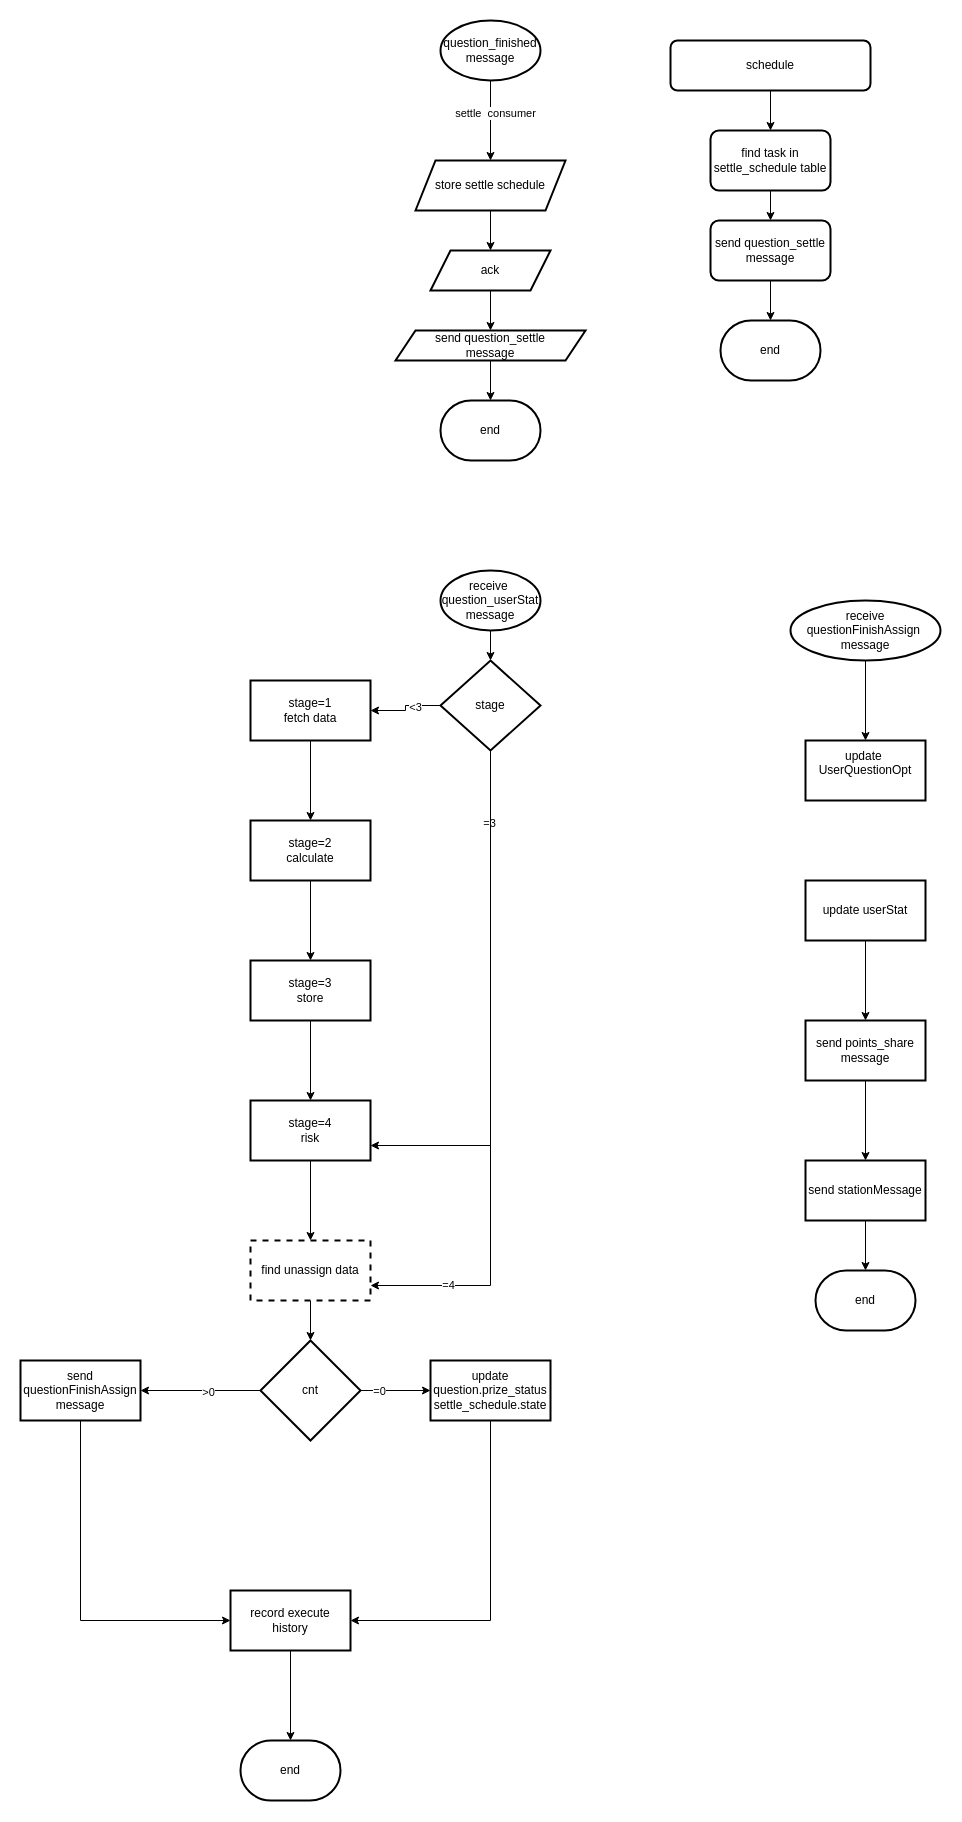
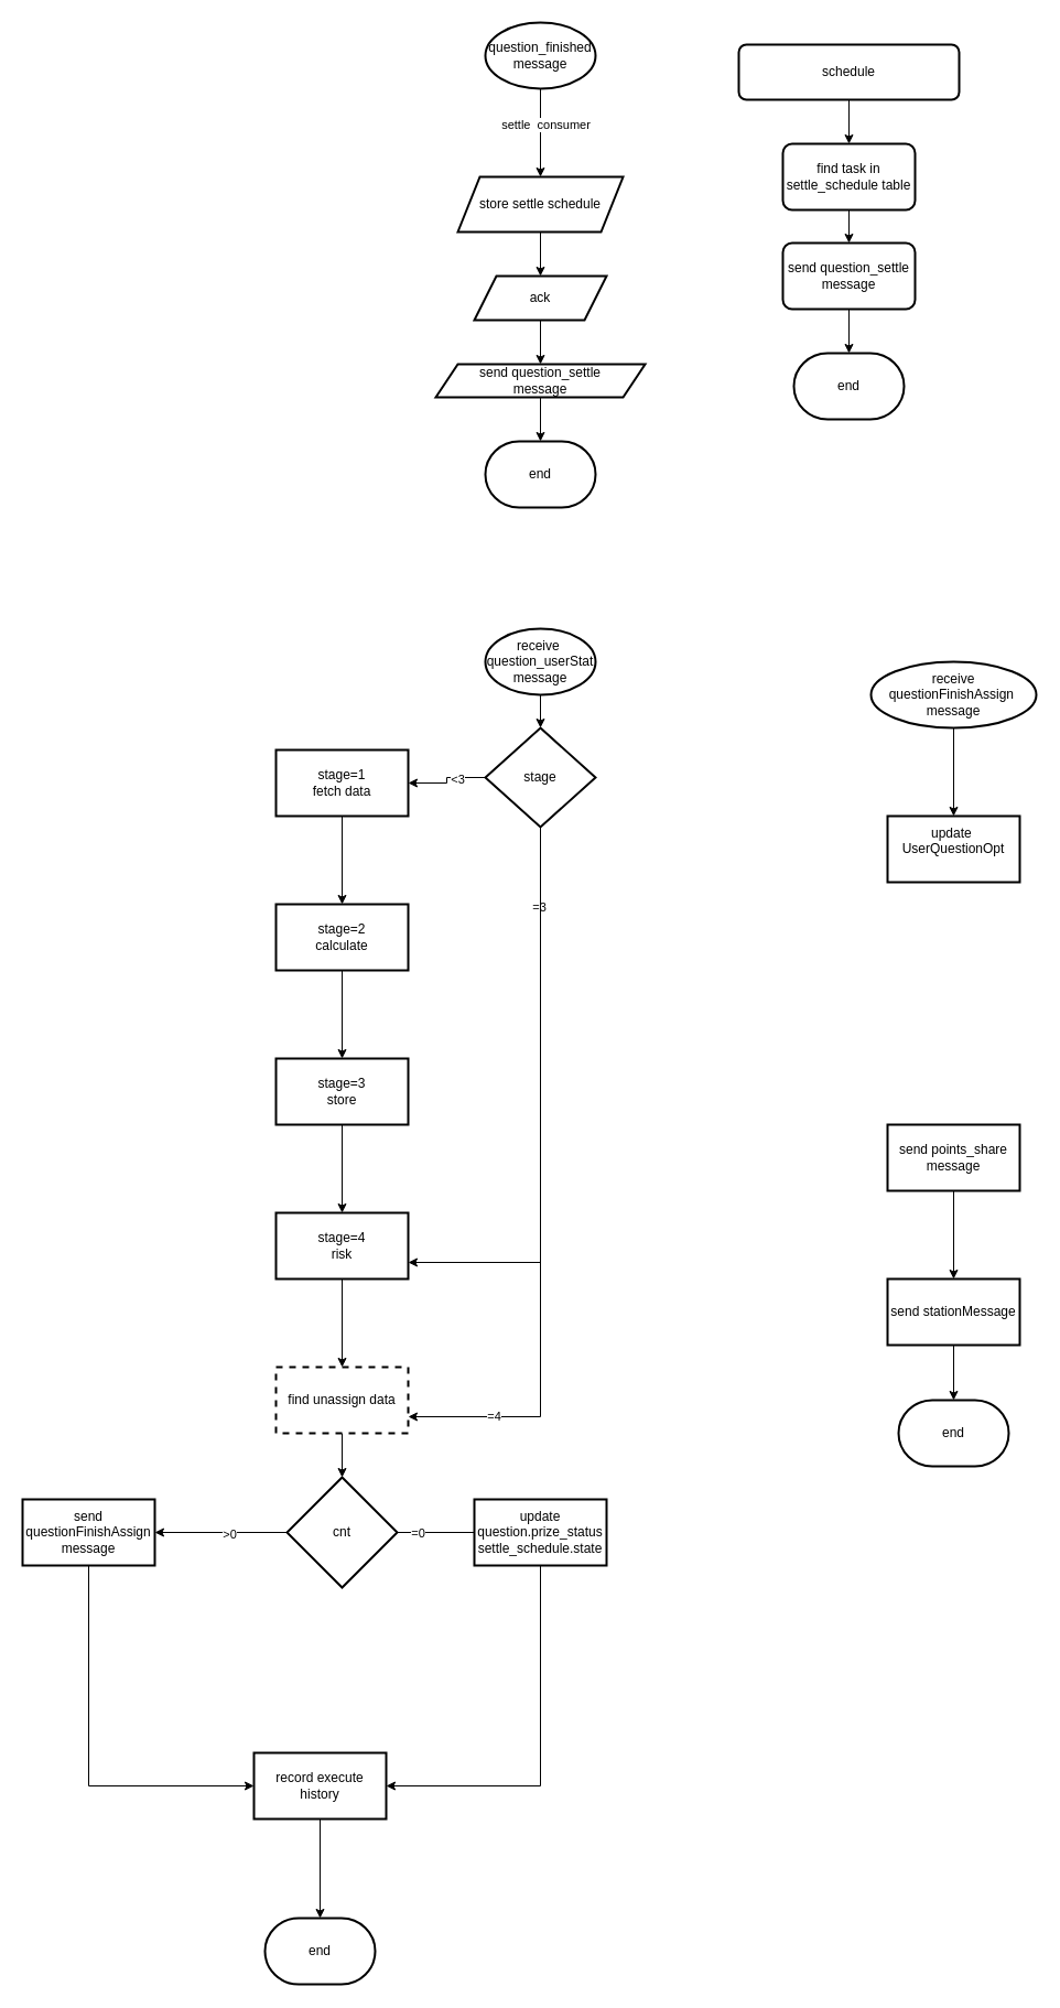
- <mxCell id="45" value="update&amp;nbsp;userStat" style="whiteSpace=wrap;html=1;strokeWidth=2;" vertex="1" parent="1"><mxGeometry x="805" y="880" width="120" height="60" as="geometry" /></mxCell>
- <mxCell id="44" value="" style="edgeStyle=orthogonalEdgeStyle;rounded=0;orthogonalLoop=1;jettySize=auto;html=1;" edge="1" parent="1" source="45" target="47"><mxGeometry relative="1" as="geometry" /></mxCell>
- <mxCell id="53" value="" style="edgeStyle=orthogonalEdgeStyle;rounded=0;orthogonalLoop=1;jettySize=auto;html=1;" edge="1" parent="1" source="55" target="59"><mxGeometry relative="1" as="geometry" /></mxCell>
+ <mxCell id="53" value="" style="edgeStyle=orthogonalEdgeStyle;rounded=0;orthogonalLoop=1;jettySize=auto;html=1;endArrow=none;" edge="1" parent="1" source="55" target="59"><mxGeometry relative="1" as="geometry" /></mxCell>
